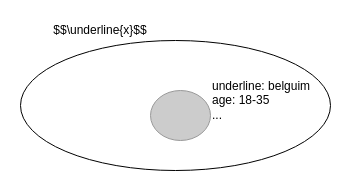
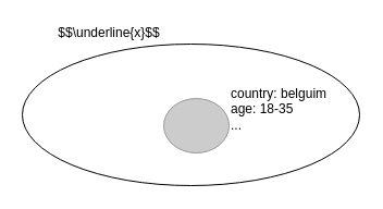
- <mxCell id="5" value="underline: belguim&lt;br&gt;age: 18-35&lt;br&gt;..." style="text;html=1;strokeColor=none;fillColor=none;align=left;verticalAlign=middle;whiteSpace=wrap;rounded=0;" vertex="1" parent="1"><mxGeometry x="210" y="70" width="120" height="60" as="geometry" /></mxCell>
+ <mxCell id="5" value="country: belguim&lt;br&gt;age: 18-35&lt;br&gt;..." style="text;html=1;strokeColor=none;fillColor=none;align=left;verticalAlign=middle;whiteSpace=wrap;rounded=0;" vertex="1" parent="1"><mxGeometry x="210" y="70" width="120" height="60" as="geometry" /></mxCell>
